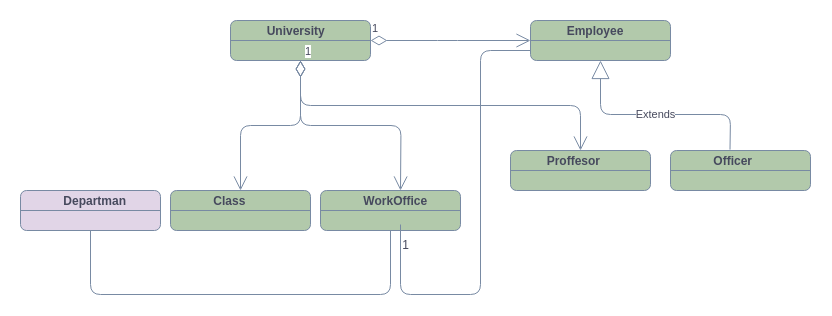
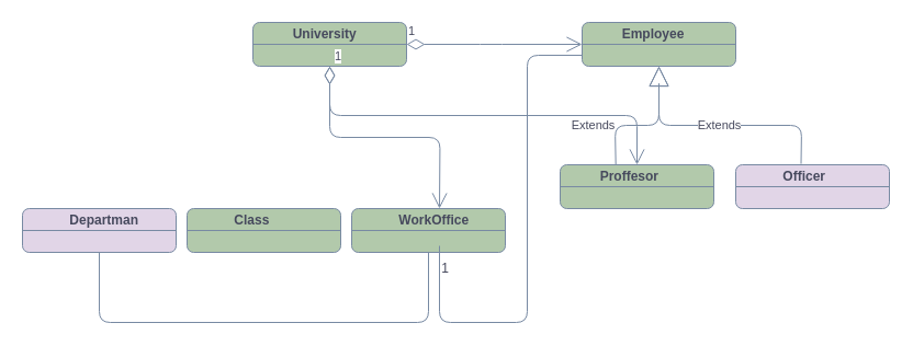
+ <mxCell id="17" value="Extends" style="endArrow=block;endSize=16;endFill=0;html=1;rounded=1;exitX=0.362;exitY=0.004;exitDx=0;exitDy=0;exitPerimeter=0;strokeColor=#788AA3;fontColor=#46495D;" parent="1" source="18" target="14" edge="1"><mxGeometry x="-0.444" y="-20" width="160" relative="1" as="geometry"><mxPoint x="560" y="144" as="sourcePoint" /><mxPoint x="590" y="164" as="targetPoint" /><Array as="points"><mxPoint x="560" y="114" /><mxPoint x="600" y="114" /><mxPoint x="600" y="74" /></Array><mxPoint x="-20" y="-20" as="offset" /></mxGeometry></mxCell>
- <mxCell id="12" value="1" style="endArrow=open;html=1;endSize=12;startArrow=diamondThin;startSize=14;startFill=0;edgeStyle=orthogonalEdgeStyle;align=left;verticalAlign=bottom;rounded=1;entryX=0.5;entryY=0;entryDx=0;entryDy=0;exitX=0.5;exitY=1;exitDx=0;exitDy=0;strokeColor=#788AA3;fontColor=#46495D;" parent="1" source="2" target="4" edge="1"><mxGeometry x="-1" y="3" relative="1" as="geometry"><mxPoint x="310" y="54" as="sourcePoint" /><mxPoint x="100.06" y="214" as="targetPoint" /></mxGeometry></mxCell>
- <mxCell id="20" value="&lt;p style=&quot;margin:0px;margin-top:4px;text-align:center;&quot;&gt;&lt;/p&gt;&lt;div style=&quot;height:2px;&quot;&gt;&lt;b&gt;&amp;nbsp; &amp;nbsp; &amp;nbsp; &amp;nbsp; &amp;nbsp; &amp;nbsp; &amp;nbsp;Officer&lt;/b&gt;&lt;/div&gt;" style="verticalAlign=top;align=left;overflow=fill;fontSize=12;fontFamily=Helvetica;html=1;rounded=1;fillColor=#B2C9AB;strokeColor=#788AA3;fontColor=#46495D;" parent="1" vertex="1"><mxGeometry x="670" y="150" width="140" height="40" as="geometry" /></mxCell>
+ <mxCell id="20" value="&lt;p style=&quot;margin:0px;margin-top:4px;text-align:center;&quot;&gt;&lt;/p&gt;&lt;div style=&quot;height:2px;&quot;&gt;&lt;b&gt;&amp;nbsp; &amp;nbsp; &amp;nbsp; &amp;nbsp; &amp;nbsp; &amp;nbsp; &amp;nbsp;Officer&lt;/b&gt;&lt;/div&gt;" style="verticalAlign=top;align=left;overflow=fill;fontSize=12;fontFamily=Helvetica;html=1;rounded=1;fillColor=#e1d5e7;strokeColor=#788AA3;fontColor=#46495D;" parent="1" vertex="1"><mxGeometry x="670" y="150" width="140" height="40" as="geometry" /></mxCell>
